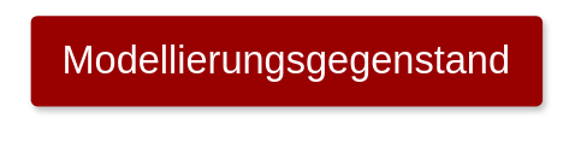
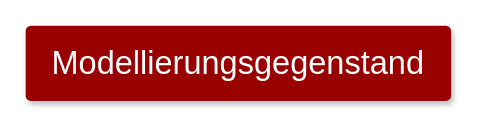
- <mxCell id="2" value="Modellierungsgegenstand" style="rounded=1;whiteSpace=wrap;html=1;shadow=1;labelBackgroundColor=none;strokeColor=none;strokeWidth=3;fillColor=#990000;fontFamily=Helvetica;fontSize=26;fontColor=#FFFFFF;align=center;spacing=5;fontStyle=0;arcSize=7;perimeterSpacing=2;" vertex="1" parent="1"><mxGeometry x="20" y="10" width="340" height="60" as="geometry" /></mxCell>
+ <mxCell id="2" value="Modellierungsgegenstand" style="rounded=1;whiteSpace=wrap;html=1;shadow=1;labelBackgroundColor=none;strokeColor=none;strokeWidth=3;fillColor=#990000;fontFamily=Helvetica;fontSize=26;fontColor=#FFFFFF;align=center;spacing=5;fontStyle=0;arcSize=7;perimeterSpacing=2;" vertex="1" parent="1"><mxGeometry x="20" y="20" width="340" height="60" as="geometry" /></mxCell>
